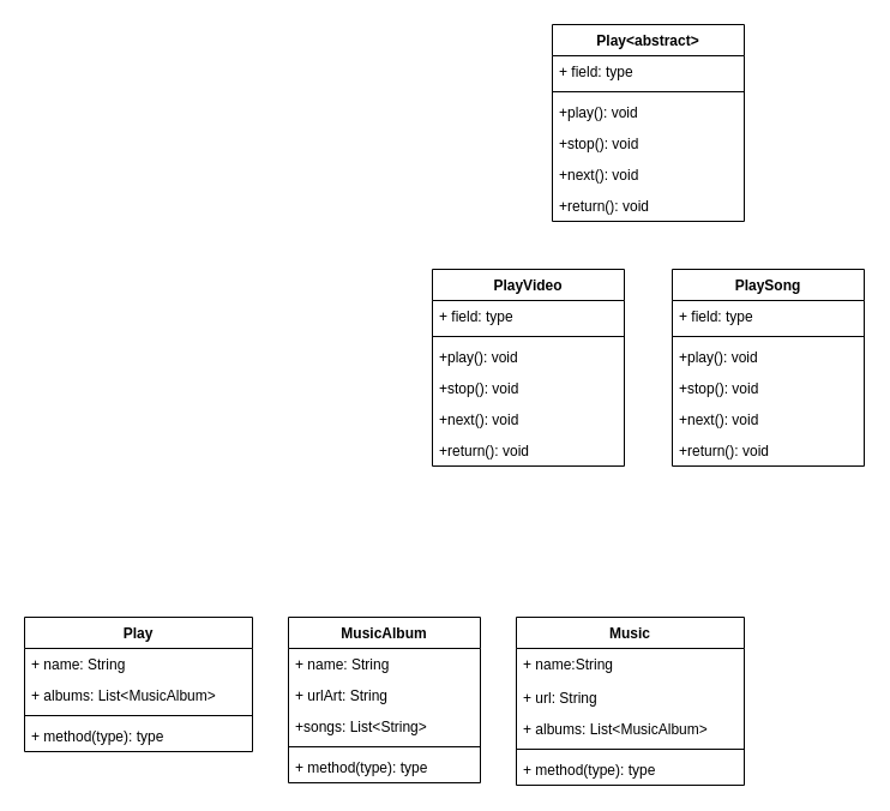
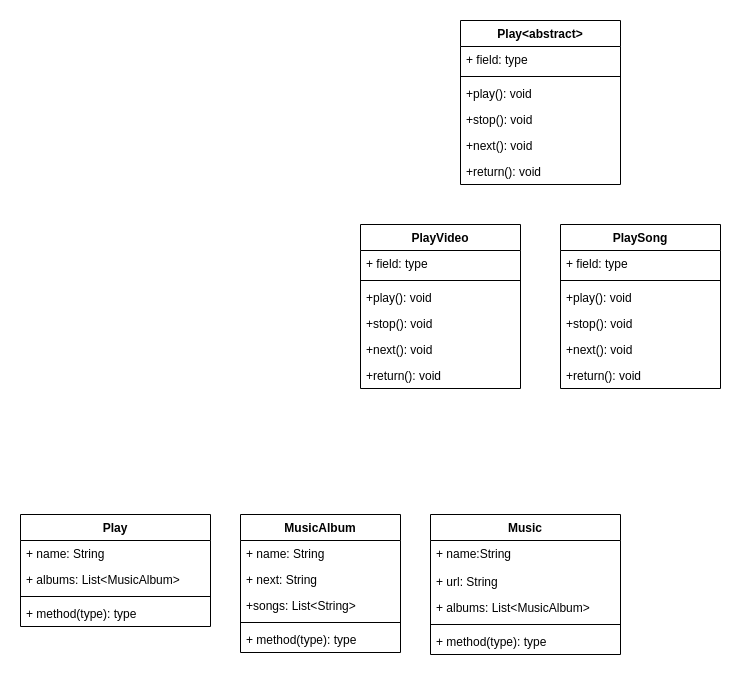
- <mxCell id="4" value="+ urlArt: String" style="text;strokeColor=none;fillColor=none;align=left;verticalAlign=top;spacingLeft=4;spacingRight=4;overflow=hidden;rotatable=0;points=[[0,0.5],[1,0.5]];portConstraint=eastwest;whiteSpace=wrap;html=1;" vertex="1" parent="2"><mxGeometry y="52" width="160" height="26" as="geometry" /></mxCell>
+ <mxCell id="4" value="+ next: String" style="text;strokeColor=none;fillColor=none;align=left;verticalAlign=top;spacingLeft=4;spacingRight=4;overflow=hidden;rotatable=0;points=[[0,0.5],[1,0.5]];portConstraint=eastwest;whiteSpace=wrap;html=1;" vertex="1" parent="2"><mxGeometry y="52" width="160" height="26" as="geometry" /></mxCell>
